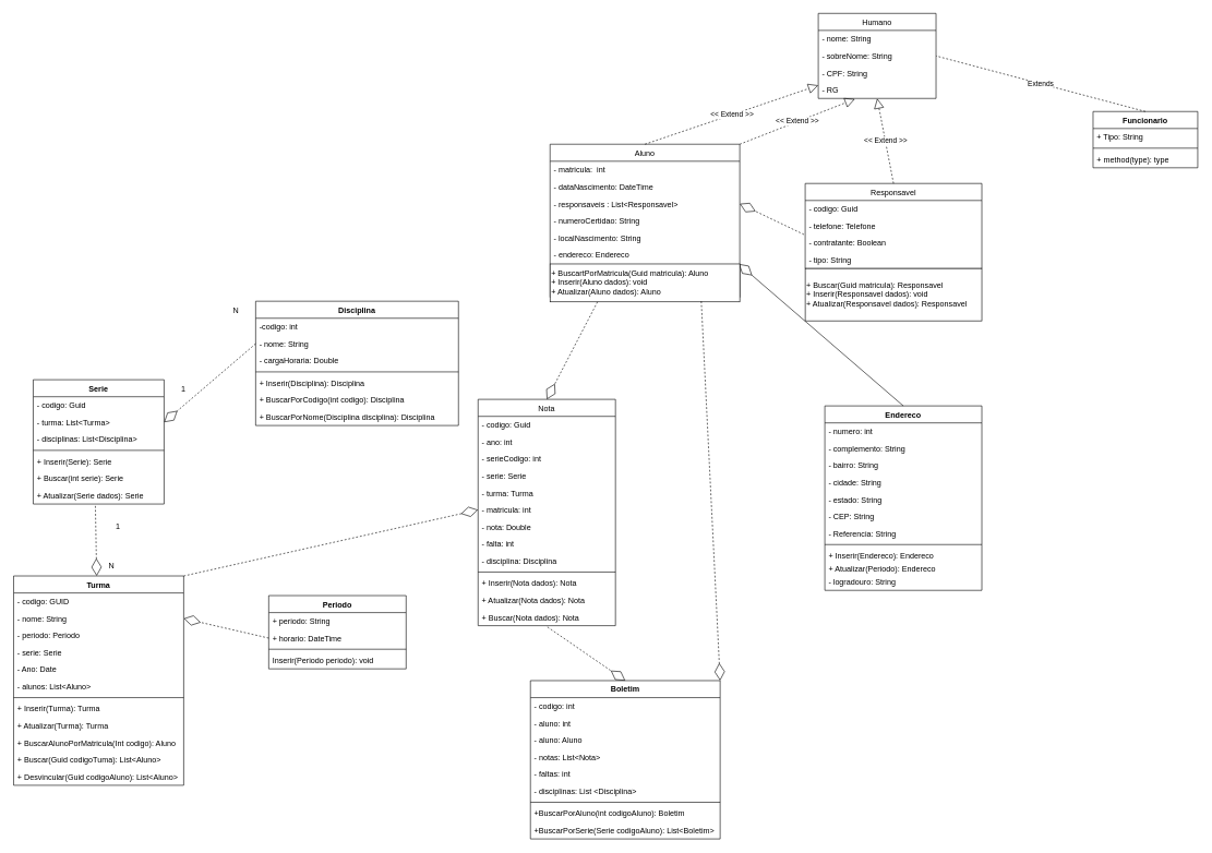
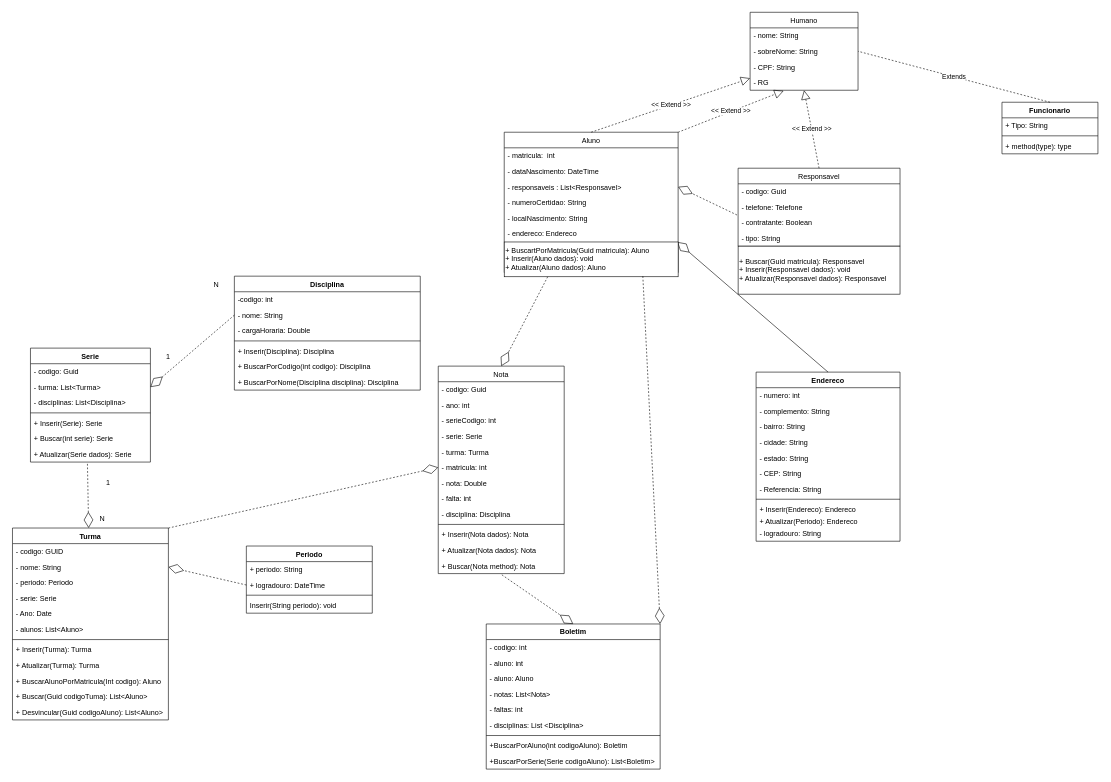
- <mxCell id="21" value="+ Buscar(Nota dados): Nota" style="text;strokeColor=none;fillColor=none;align=left;verticalAlign=top;spacingLeft=4;spacingRight=4;overflow=hidden;rotatable=0;points=[[0,0.5],[1,0.5]];portConstraint=eastwest;" vertex="1" parent="8"><mxGeometry y="320" width="210" height="26" as="geometry" /></mxCell>
+ <mxCell id="21" value="+ Buscar(Nota method): Nota" style="text;strokeColor=none;fillColor=none;align=left;verticalAlign=top;spacingLeft=4;spacingRight=4;overflow=hidden;rotatable=0;points=[[0,0.5],[1,0.5]];portConstraint=eastwest;" vertex="1" parent="8"><mxGeometry y="320" width="210" height="26" as="geometry" /></mxCell>
- <mxCell id="61" value="+ horario: DateTime&#10;" style="text;strokeColor=none;fillColor=none;align=left;verticalAlign=top;spacingLeft=4;spacingRight=4;overflow=hidden;rotatable=0;points=[[0,0.5],[1,0.5]];portConstraint=eastwest;" vertex="1" parent="59"><mxGeometry y="52" width="210" height="26" as="geometry" /></mxCell>
+ <mxCell id="61" value="+ logradouro: DateTime&#10;" style="text;strokeColor=none;fillColor=none;align=left;verticalAlign=top;spacingLeft=4;spacingRight=4;overflow=hidden;rotatable=0;points=[[0,0.5],[1,0.5]];portConstraint=eastwest;" vertex="1" parent="59"><mxGeometry y="52" width="210" height="26" as="geometry" /></mxCell>
- <mxCell id="63" value="Inserir(Periodo periodo): void" style="text;strokeColor=none;fillColor=none;align=left;verticalAlign=top;spacingLeft=4;spacingRight=4;overflow=hidden;rotatable=0;points=[[0,0.5],[1,0.5]];portConstraint=eastwest;" vertex="1" parent="59"><mxGeometry y="86" width="210" height="26" as="geometry" /></mxCell>
+ <mxCell id="63" value="Inserir(String periodo): void" style="text;strokeColor=none;fillColor=none;align=left;verticalAlign=top;spacingLeft=4;spacingRight=4;overflow=hidden;rotatable=0;points=[[0,0.5],[1,0.5]];portConstraint=eastwest;" vertex="1" parent="59"><mxGeometry y="86" width="210" height="26" as="geometry" /></mxCell>
